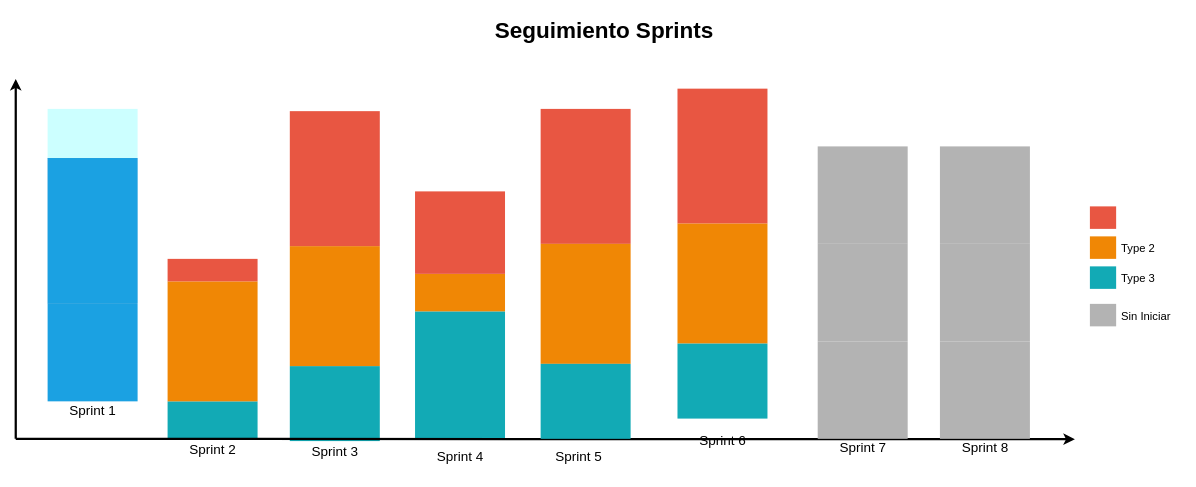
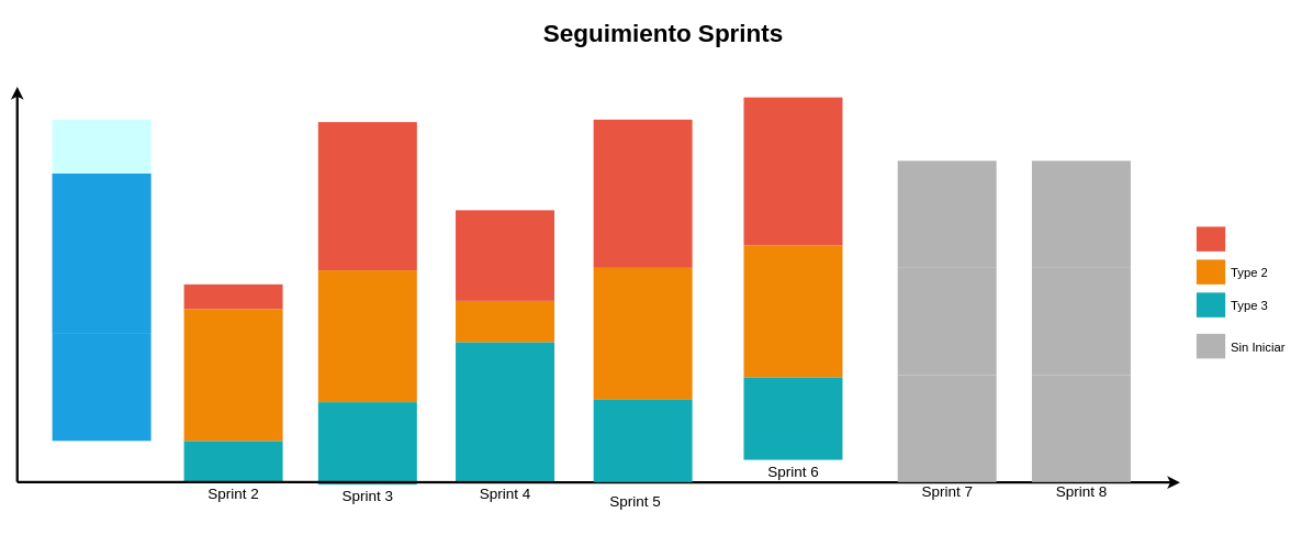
- <mxCell id="14" value="&lt;font style=&quot;vertical-align: inherit;&quot;&gt;&lt;font style=&quot;vertical-align: inherit;&quot;&gt;Sprint 1&lt;/font&gt;&lt;/font&gt;" style="text;spacingTop=-5;align=center;verticalAlign=middle;fontStyle=0;html=1;fontSize=18;points=[];strokeColor=none;" parent="1" vertex="1"><mxGeometry x="63" y="534.5" width="120" height="30" as="geometry" /></mxCell>
- <mxCell id="33" value="&lt;font style=&quot;vertical-align: inherit;&quot;&gt;&lt;font style=&quot;vertical-align: inherit;&quot;&gt;Sprint 6&lt;/font&gt;&lt;/font&gt;" style="text;spacingTop=-5;align=center;verticalAlign=middle;fontStyle=0;html=1;fontSize=18;points=[];strokeColor=none;" vertex="1" parent="1"><mxGeometry x="903" y="574.5" width="120" height="30" as="geometry" /></mxCell>
+ <mxCell id="33" value="&lt;font style=&quot;vertical-align: inherit;&quot;&gt;&lt;font style=&quot;vertical-align: inherit;&quot;&gt;Sprint 6&lt;/font&gt;&lt;/font&gt;" style="text;spacingTop=-5;align=center;verticalAlign=middle;fontStyle=0;html=1;fontSize=18;points=[];strokeColor=none;" vertex="1" parent="1"><mxGeometry x="903" y="559.5" width="120" height="30" as="geometry" /></mxCell>
- <mxCell id="25" value="&lt;font style=&quot;vertical-align: inherit;&quot;&gt;&lt;font style=&quot;vertical-align: inherit;&quot;&gt;Sprint 4&lt;/font&gt;&lt;/font&gt;" style="text;spacingTop=-5;align=center;verticalAlign=middle;fontStyle=0;html=1;fontSize=18;points=[];strokeColor=none;" parent="1" vertex="1"><mxGeometry x="553" y="596.5" width="120" height="30" as="geometry" /></mxCell>
+ <mxCell id="25" value="&lt;font style=&quot;vertical-align: inherit;&quot;&gt;&lt;font style=&quot;vertical-align: inherit;&quot;&gt;Sprint 4&lt;/font&gt;&lt;/font&gt;" style="text;spacingTop=-5;align=center;verticalAlign=middle;fontStyle=0;html=1;fontSize=18;points=[];strokeColor=none;" parent="1" vertex="1"><mxGeometry x="553" y="586.5" width="120" height="30" as="geometry" /></mxCell>
